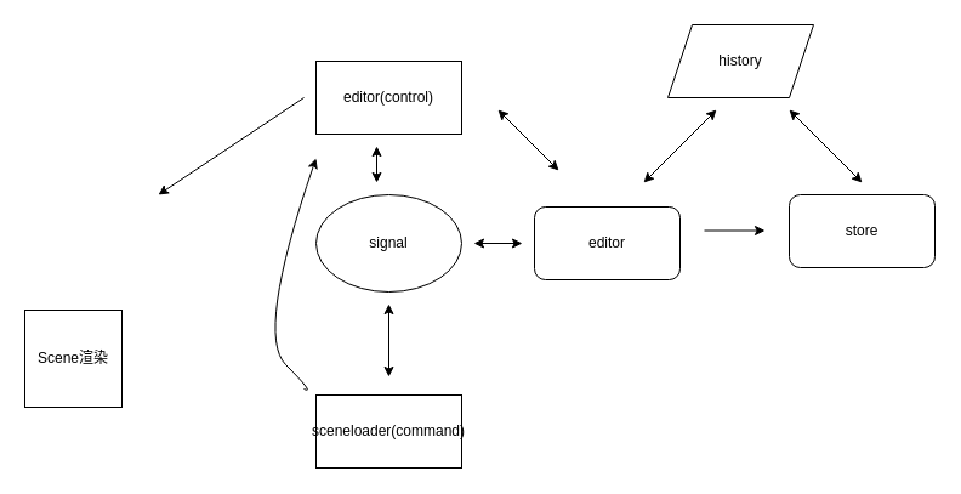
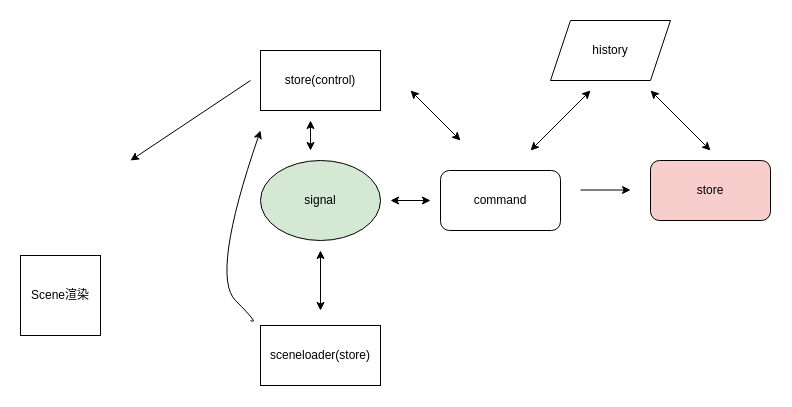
- <mxCell id="2" value="editor(control)" style="rounded=0;whiteSpace=wrap;html=1;" vertex="1" parent="1"><mxGeometry x="260" y="50" width="120" height="60" as="geometry" /></mxCell>
+ <mxCell id="2" value="store(control)" style="rounded=0;whiteSpace=wrap;html=1;" vertex="1" parent="1"><mxGeometry x="260" y="50" width="120" height="60" as="geometry" /></mxCell>
- <mxCell id="5" value="store" style="rounded=1;whiteSpace=wrap;html=1;" vertex="1" parent="1"><mxGeometry x="650" y="160" width="120" height="60" as="geometry" /></mxCell>
+ <mxCell id="5" value="store" style="rounded=1;whiteSpace=wrap;html=1;fillColor=#f8cecc;" vertex="1" parent="1"><mxGeometry x="650" y="160" width="120" height="60" as="geometry" /></mxCell>
- <mxCell id="7" value="signal" style="ellipse;whiteSpace=wrap;html=1;" vertex="1" parent="1"><mxGeometry x="260" y="160" width="120" height="80" as="geometry" /></mxCell>
+ <mxCell id="7" value="signal" style="ellipse;whiteSpace=wrap;html=1;fillColor=#d5e8d4;" vertex="1" parent="1"><mxGeometry x="260" y="160" width="120" height="80" as="geometry" /></mxCell>
- <mxCell id="8" value="editor" style="rounded=1;whiteSpace=wrap;html=1;" vertex="1" parent="1"><mxGeometry x="440" y="170" width="120" height="60" as="geometry" /></mxCell>
+ <mxCell id="8" value="command" style="rounded=1;whiteSpace=wrap;html=1;" vertex="1" parent="1"><mxGeometry x="440" y="170" width="120" height="60" as="geometry" /></mxCell>
- <mxCell id="3" value="sceneloader(command)" style="rounded=0;whiteSpace=wrap;html=1;" vertex="1" parent="1"><mxGeometry x="260" y="325" width="120" height="60" as="geometry" /></mxCell>
+ <mxCell id="3" value="sceneloader(store)" style="rounded=0;whiteSpace=wrap;html=1;" vertex="1" parent="1"><mxGeometry x="260" y="325" width="120" height="60" as="geometry" /></mxCell>
